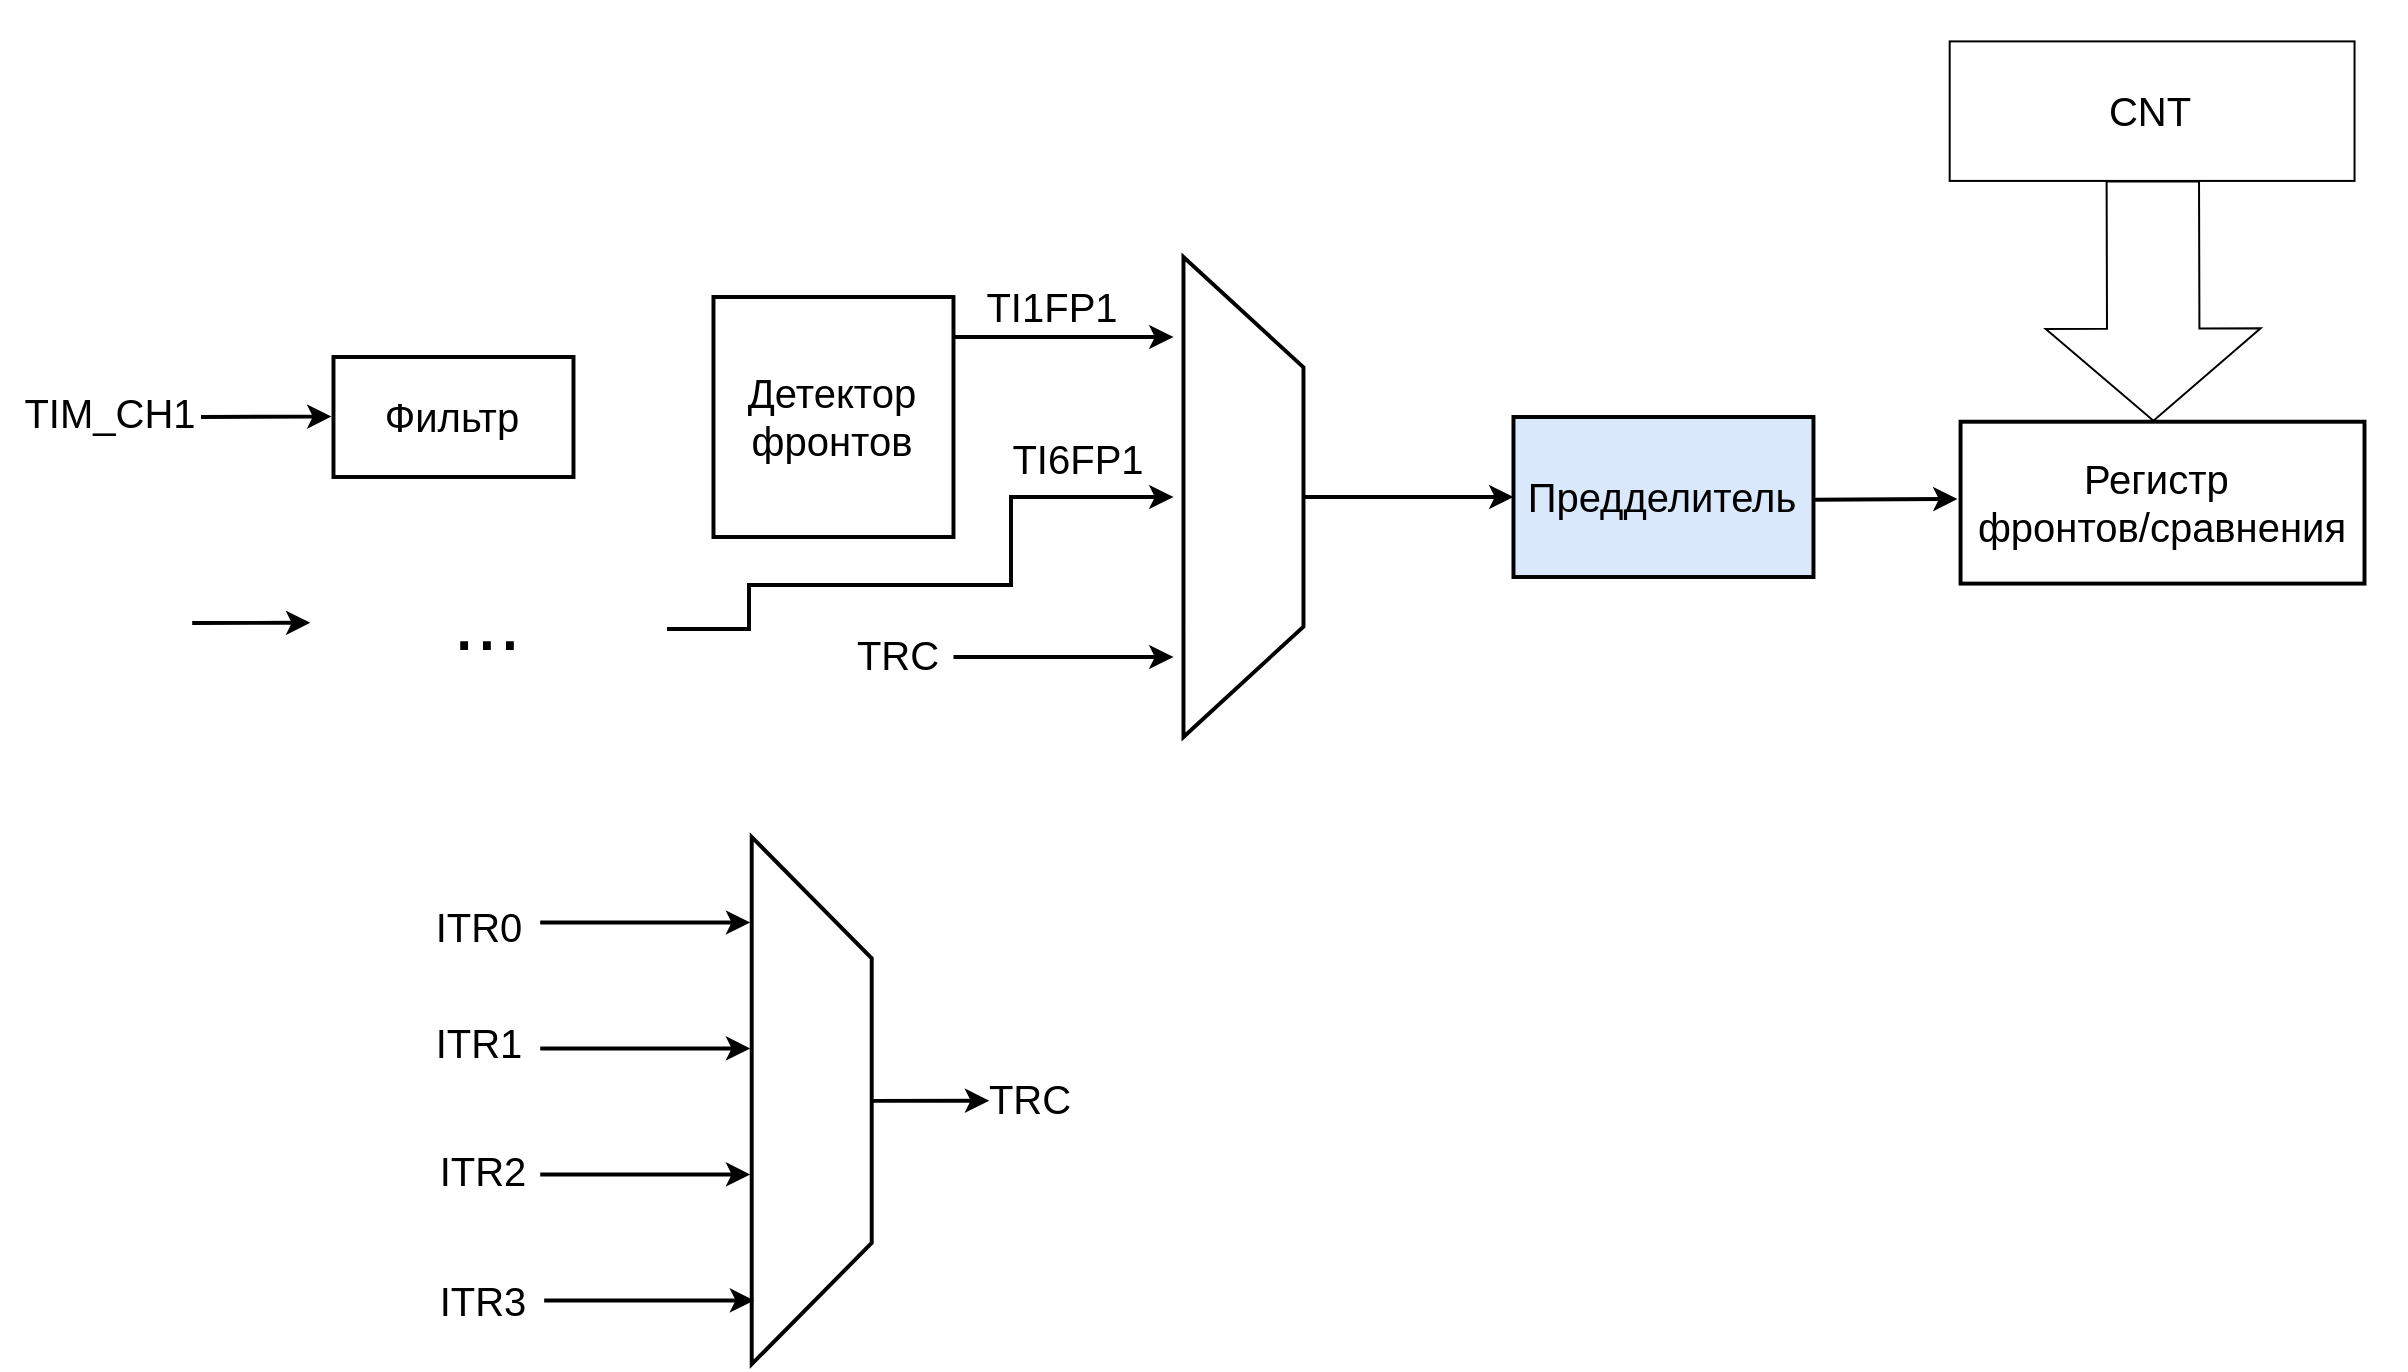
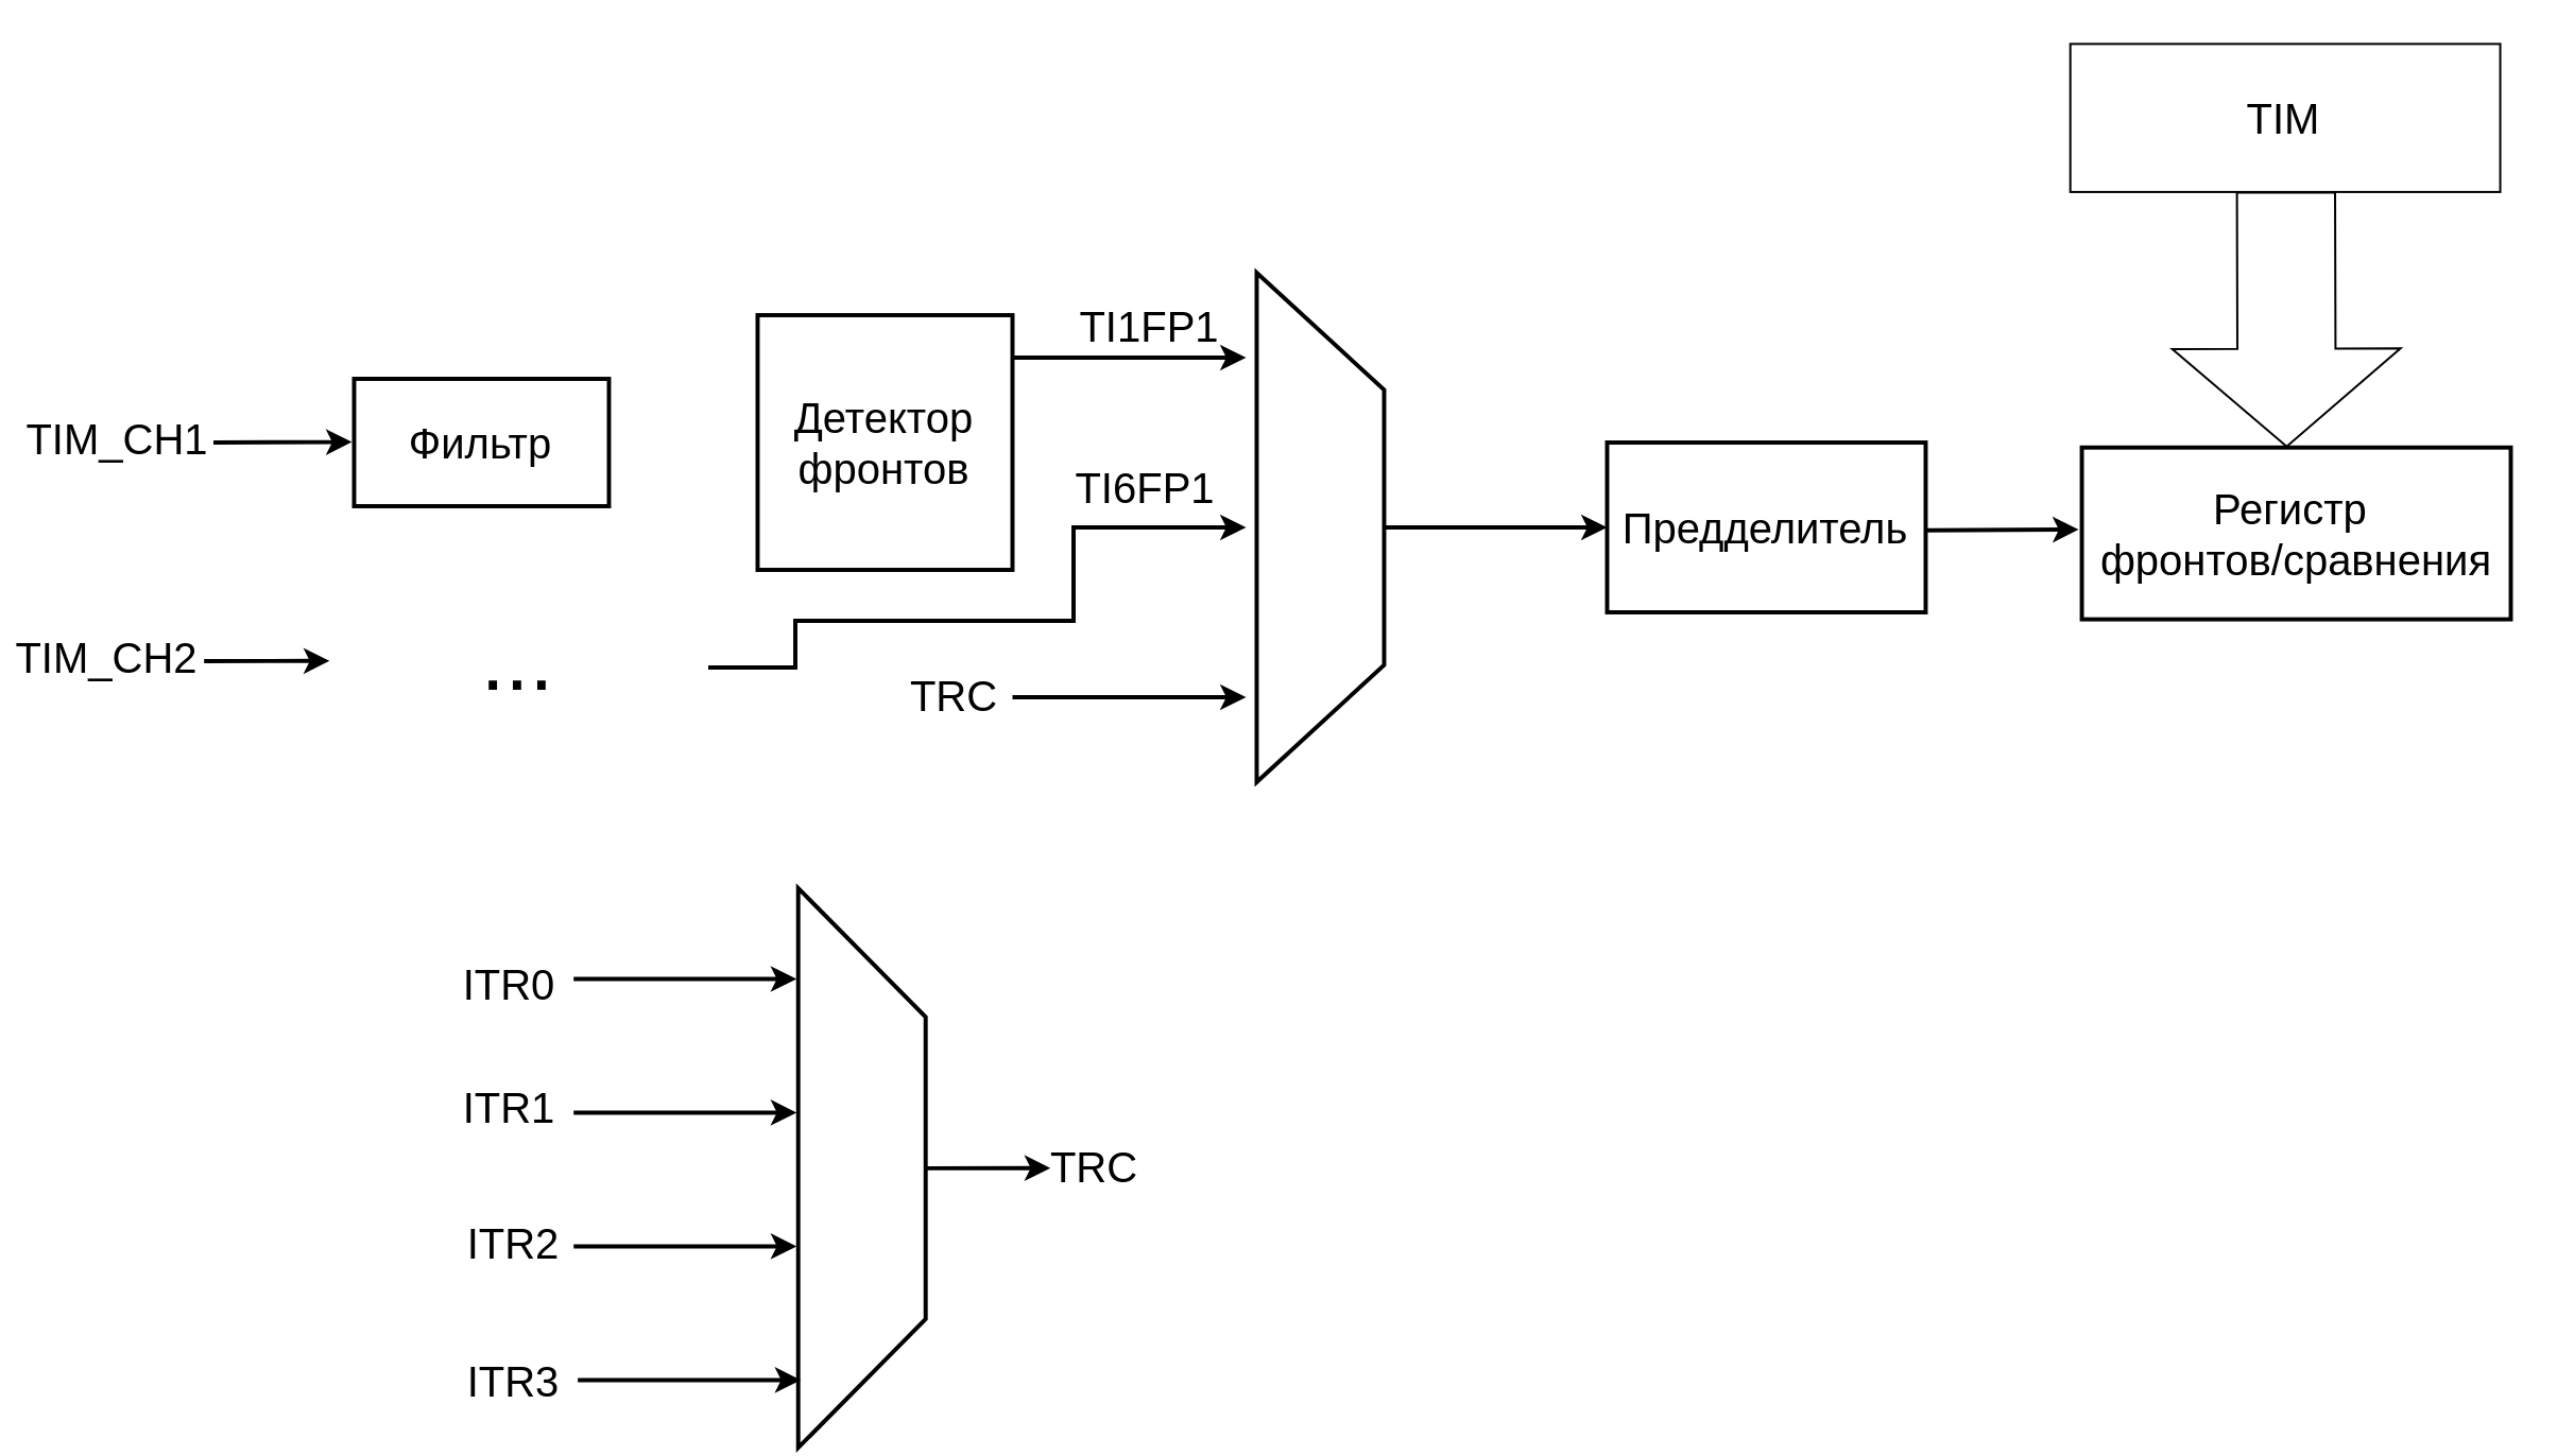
- <mxCell id="28" value="&lt;font style=&quot;font-size: 20px;&quot;&gt;CNT&lt;/font&gt;" style="rounded=0;whiteSpace=wrap;html=1;" vertex="1" parent="1"><mxGeometry x="974.34" y="20.2" width="202.43" height="69.76" as="geometry" /></mxCell>
+ <mxCell id="28" value="&lt;font style=&quot;font-size: 20px;&quot;&gt;TIM&lt;/font&gt;" style="rounded=0;whiteSpace=wrap;html=1;" vertex="1" parent="1"><mxGeometry x="974.34" y="20.2" width="202.43" height="69.76" as="geometry" /></mxCell>
- <mxCell id="10" value="&lt;font style=&quot;font-size: 20px;&quot;&gt;TI1FP1&lt;/font&gt;" style="text;html=1;align=center;verticalAlign=middle;whiteSpace=wrap;rounded=0;" vertex="1" parent="1"><mxGeometry x="496.24" y="138" width="60" height="30" as="geometry" /></mxCell>
+ <mxCell id="10" value="&lt;font style=&quot;font-size: 20px;&quot;&gt;TI1FP1&lt;/font&gt;" style="text;html=1;align=center;verticalAlign=middle;whiteSpace=wrap;rounded=0;" vertex="1" parent="1"><mxGeometry x="511.24" y="138" width="60" height="30" as="geometry" /></mxCell>
- <mxCell id="4" value="&lt;font style=&quot;font-size: 20px;&quot;&gt;Предделитель&lt;/font&gt;" style="rounded=0;whiteSpace=wrap;html=1;strokeWidth=1.968;fillColor=#dae8fc;" vertex="1" parent="1"><mxGeometry x="756.24" y="208" width="150" height="80" as="geometry" /></mxCell>
+ <mxCell id="4" value="&lt;font style=&quot;font-size: 20px;&quot;&gt;Предделитель&lt;/font&gt;" style="rounded=0;whiteSpace=wrap;html=1;strokeWidth=1.968;" vertex="1" parent="1"><mxGeometry x="756.24" y="208" width="150" height="80" as="geometry" /></mxCell>
+ <mxCell id="30" value="&lt;span style=&quot;font-size: 20px;&quot;&gt;TIM_CH2&lt;/span&gt;" style="text;html=1;align=center;verticalAlign=middle;whiteSpace=wrap;rounded=0;" vertex="1" parent="1"><mxGeometry x="20.01" y="294.22" width="60" height="30" as="geometry" /></mxCell>
